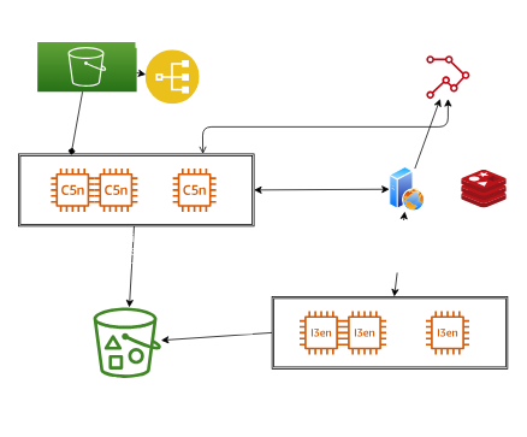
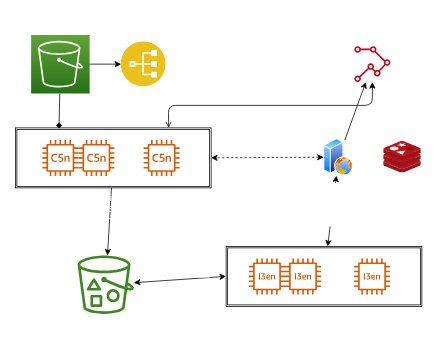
- <mxCell id="5" value="&lt;font color=&quot;#ffffff&quot;&gt;Common Crawl&lt;br&gt;300B+ samples&lt;br&gt;per modality&lt;br&gt;&lt;/font&gt;" style="sketch=0;points=[[0,0,0],[0.25,0,0],[0.5,0,0],[0.75,0,0],[1,0,0],[0,1,0],[0.25,1,0],[0.5,1,0],[0.75,1,0],[1,1,0],[0,0.25,0],[0,0.5,0],[0,0.75,0],[1,0.25,0],[1,0.5,0],[1,0.75,0]];outlineConnect=0;fontColor=#232F3E;gradientColor=#60A337;gradientDirection=north;fillColor=#277116;strokeColor=#ffffff;dashed=0;verticalLabelPosition=top;verticalAlign=bottom;align=center;html=1;fontSize=12;fontStyle=0;aspect=fixed;shape=mxgraph.aws4.resourceIcon;resIcon=mxgraph.aws4.s3;labelPosition=center;" vertex="1" parent="1"><mxGeometry x="41" y="20" width="110" height="55" as="geometry" /></mxCell>
+ <mxCell id="5" value="&lt;font color=&quot;#ffffff&quot;&gt;Common Crawl&lt;br&gt;300B+ samples&lt;br&gt;per modality&lt;br&gt;&lt;/font&gt;" style="sketch=0;points=[[0,0,0],[0.25,0,0],[0.5,0,0],[0.75,0,0],[1,0,0],[0,1,0],[0.25,1,0],[0.5,1,0],[0.75,1,0],[1,1,0],[0,0.25,0],[0,0.5,0],[0,0.75,0],[1,0.25,0],[1,0.5,0],[1,0.75,0]];outlineConnect=0;fontColor=#232F3E;gradientColor=#60A337;gradientDirection=north;fillColor=#277116;strokeColor=#ffffff;dashed=0;verticalLabelPosition=top;verticalAlign=bottom;align=center;html=1;fontSize=12;fontStyle=0;aspect=fixed;shape=mxgraph.aws4.resourceIcon;resIcon=mxgraph.aws4.s3;labelPosition=center;" vertex="1" parent="1"><mxGeometry x="41" y="20" width="78" height="78" as="geometry" /></mxCell>
- <mxCell id="26" style="edgeStyle=none;html=1;entryX=1;entryY=0.5;entryDx=0;entryDy=0;fontColor=#FFFFFF;startArrow=classic;startFill=1;endArrow=classic;endFill=1;" edge="1" parent="1" source="25" target="3"><mxGeometry relative="1" as="geometry" /></mxCell>
+ <mxCell id="26" style="edgeStyle=none;html=1;entryX=1;entryY=0.5;entryDx=0;entryDy=0;fontColor=#FFFFFF;startArrow=classic;startFill=1;endArrow=classic;endFill=1;dashed=1;" edge="1" parent="1" source="25" target="3"><mxGeometry relative="1" as="geometry" /></mxCell>
- <mxCell id="14" style="edgeStyle=none;html=1;entryX=0;entryY=0.5;entryDx=0;entryDy=0;fontColor=#FFFFFF;startArrow=classic;startFill=1;endArrow=none;endFill=1;" edge="1" parent="1" source="16" target="18"><mxGeometry relative="1" as="geometry" /></mxCell>
+ <mxCell id="14" style="edgeStyle=none;html=1;entryX=0;entryY=0.5;entryDx=0;entryDy=0;fontColor=#FFFFFF;startArrow=classic;startFill=1;endArrow=classic;endFill=1;" edge="1" parent="1" source="16" target="18"><mxGeometry relative="1" as="geometry" /></mxCell>
